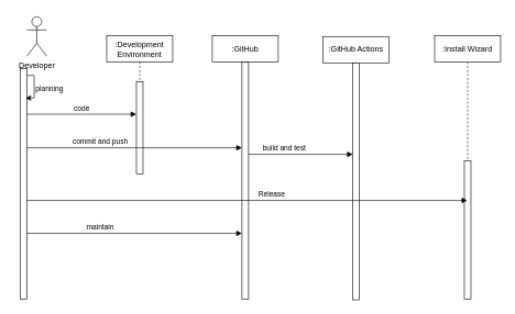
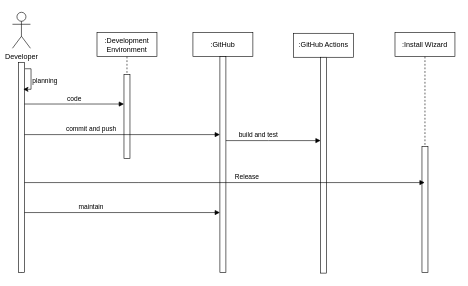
- <mxCell id="7" value="Developer" style="shape=umlActor;verticalLabelPosition=bottom;verticalAlign=top;html=1;outlineConnect=0;" parent="1" vertex="1"><mxGeometry x="40" y="25" width="30" height="60" as="geometry" /></mxCell>
+ <mxCell id="7" value="Developer" style="shape=umlActor;verticalLabelPosition=bottom;verticalAlign=top;html=1;outlineConnect=0;" parent="1" vertex="1"><mxGeometry x="20" y="20" width="30" height="60" as="geometry" /></mxCell>
